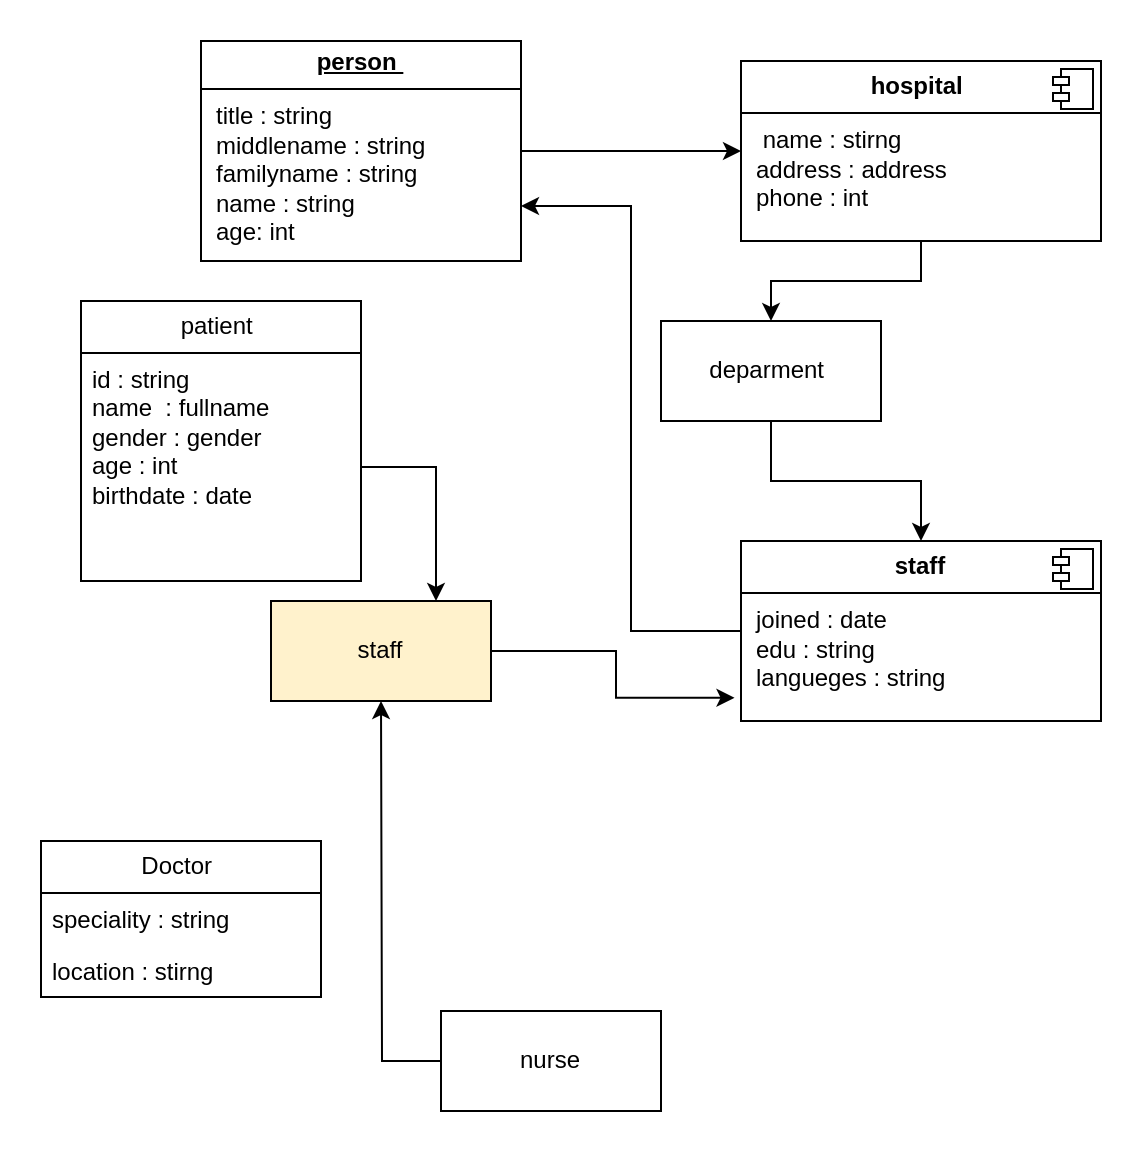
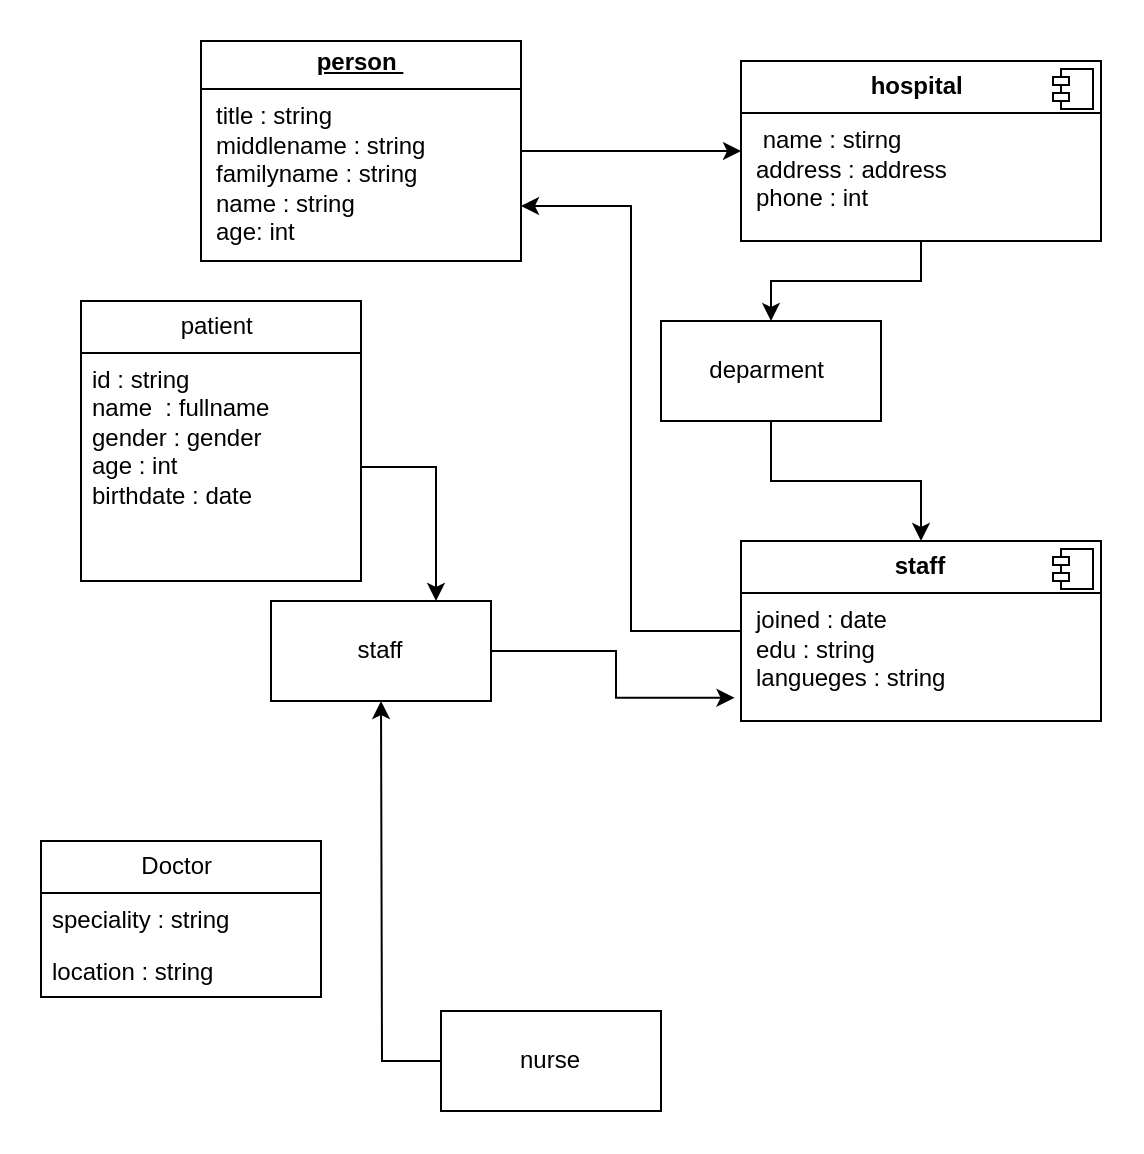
- <mxCell id="14" value="staff" style="html=1;whiteSpace=wrap;fillColor=#fff2cc;" vertex="1" parent="1"><mxGeometry x="135" y="300" width="110" height="50" as="geometry" /></mxCell>
+ <mxCell id="14" value="staff" style="html=1;whiteSpace=wrap;" vertex="1" parent="1"><mxGeometry x="135" y="300" width="110" height="50" as="geometry" /></mxCell>
- <mxCell id="17" value="location : stirng&amp;nbsp;" style="text;strokeColor=none;fillColor=none;align=left;verticalAlign=top;spacingLeft=4;spacingRight=4;overflow=hidden;rotatable=0;points=[[0,0.5],[1,0.5]];portConstraint=eastwest;whiteSpace=wrap;html=1;" vertex="1" parent="15"><mxGeometry y="52" width="140" height="26" as="geometry" /></mxCell>
+ <mxCell id="17" value="location : string&amp;nbsp;" style="text;strokeColor=none;fillColor=none;align=left;verticalAlign=top;spacingLeft=4;spacingRight=4;overflow=hidden;rotatable=0;points=[[0,0.5],[1,0.5]];portConstraint=eastwest;whiteSpace=wrap;html=1;" vertex="1" parent="15"><mxGeometry y="52" width="140" height="26" as="geometry" /></mxCell>
